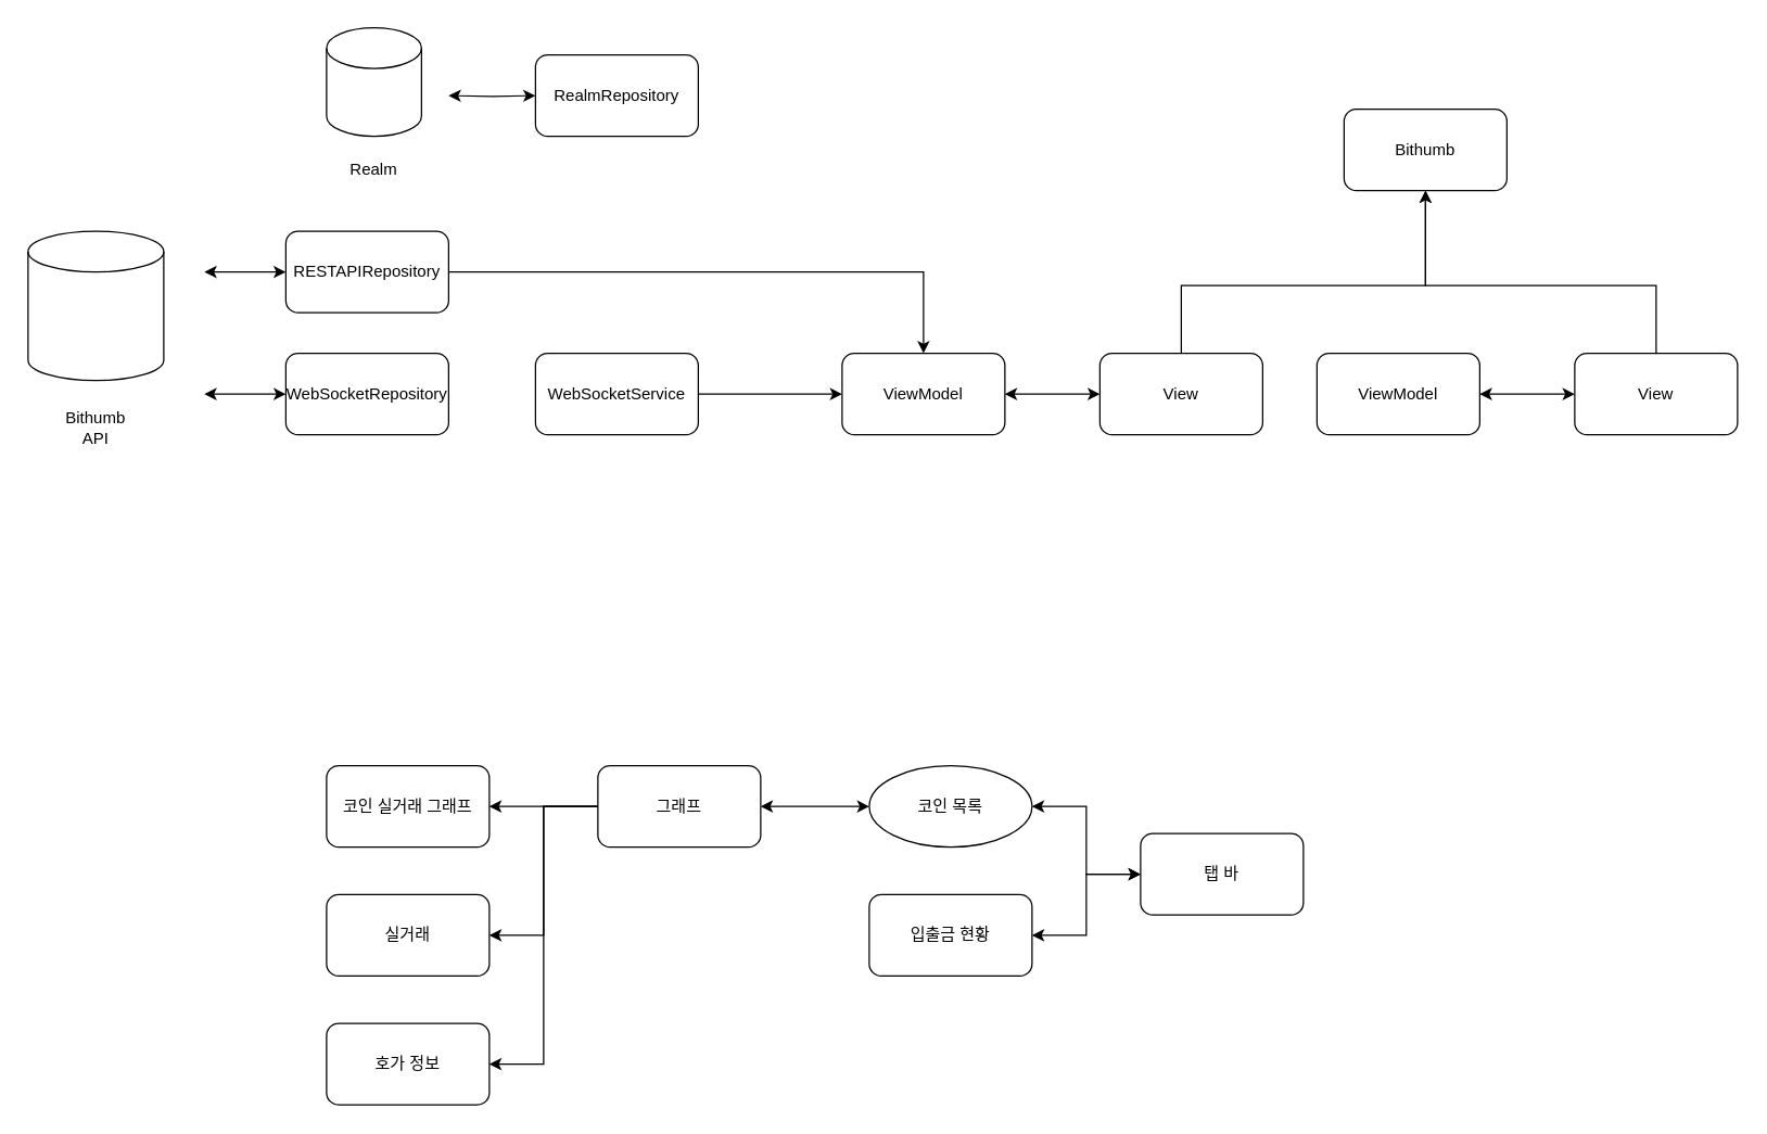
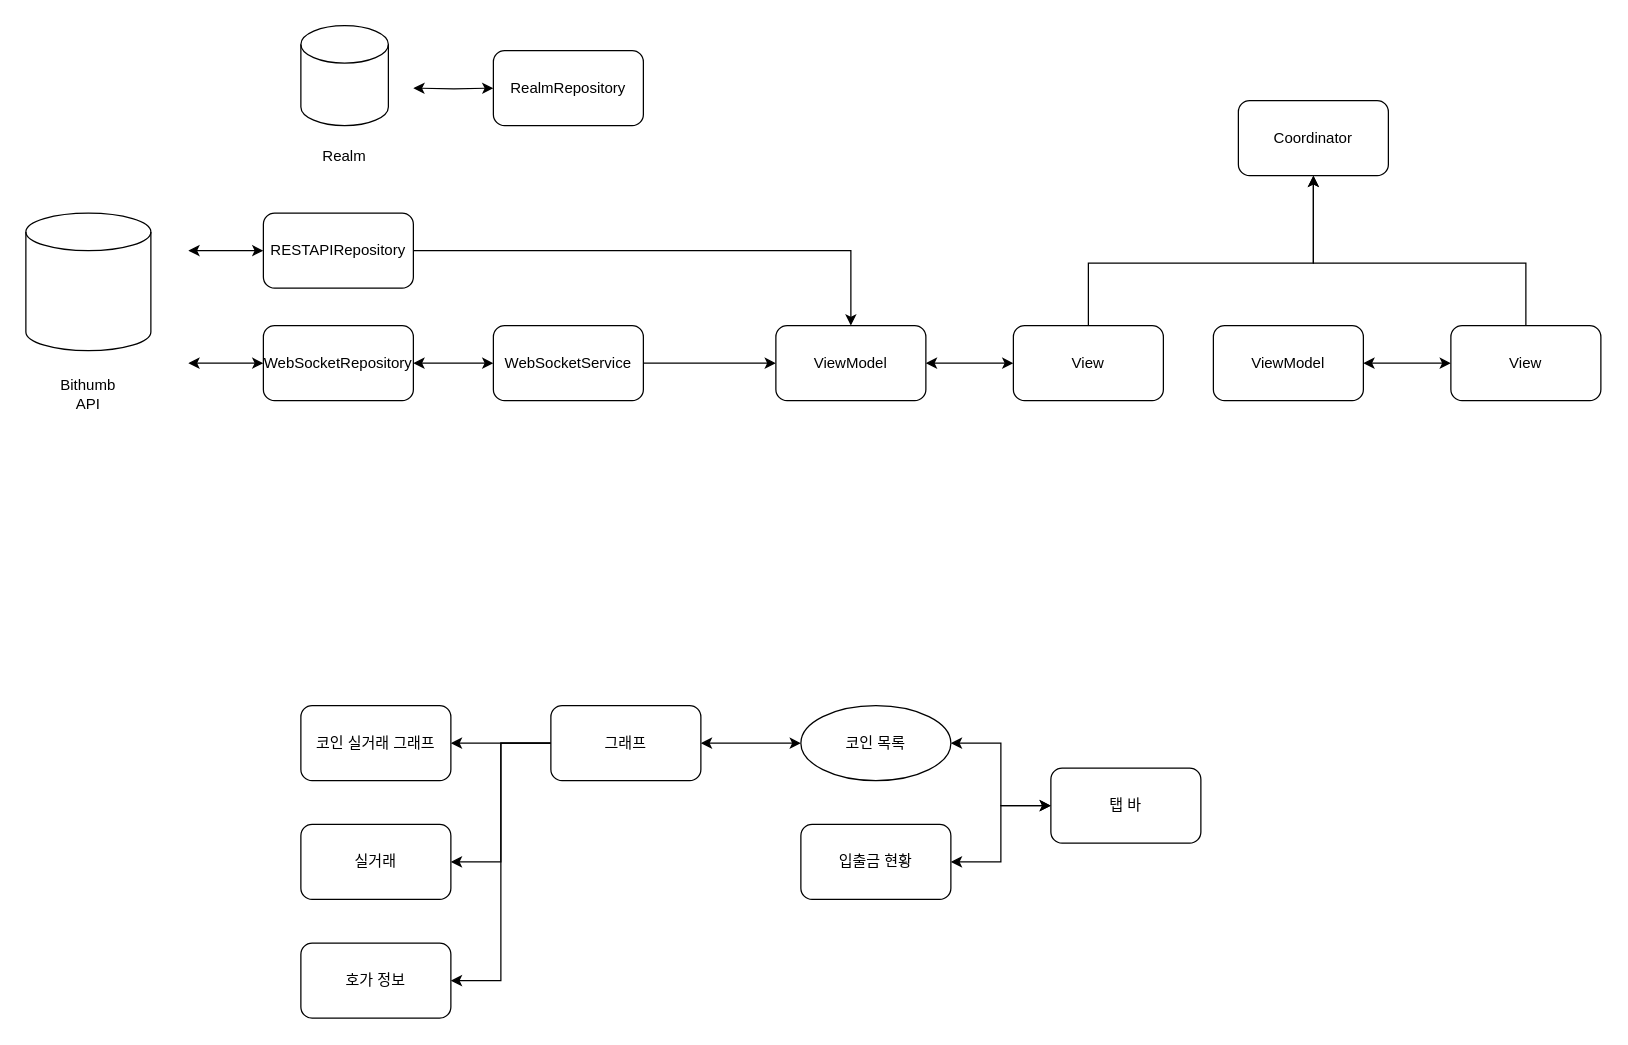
- <mxCell id="29" value="Bithumb" style="rounded=1;whiteSpace=wrap;html=1;" parent="1" vertex="1"><mxGeometry x="990" y="80" width="120" height="60" as="geometry" /></mxCell>
+ <mxCell id="29" value="Coordinator" style="rounded=1;whiteSpace=wrap;html=1;" parent="1" vertex="1"><mxGeometry x="990" y="80" width="120" height="60" as="geometry" /></mxCell>
+ <mxCell id="9" style="edgeStyle=orthogonalEdgeStyle;rounded=0;orthogonalLoop=1;jettySize=auto;html=1;exitX=0;exitY=0.5;exitDx=0;exitDy=0;entryX=1;entryY=0.5;entryDx=0;entryDy=0;startArrow=classic;startFill=1;" parent="1" source="11" target="6" edge="1"><mxGeometry relative="1" as="geometry" /></mxCell>
